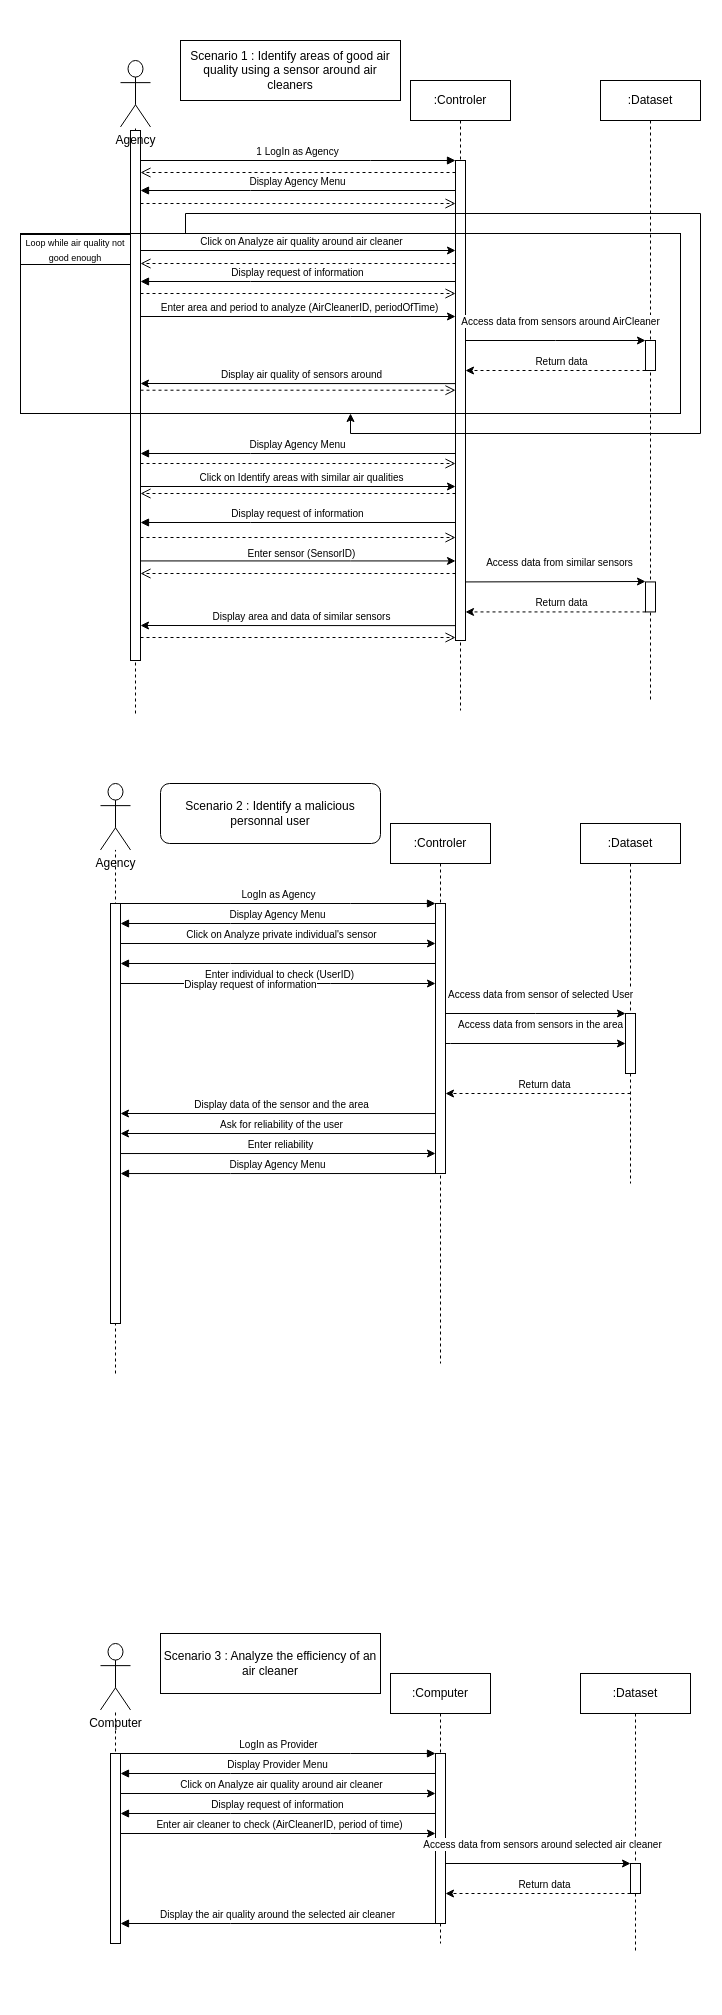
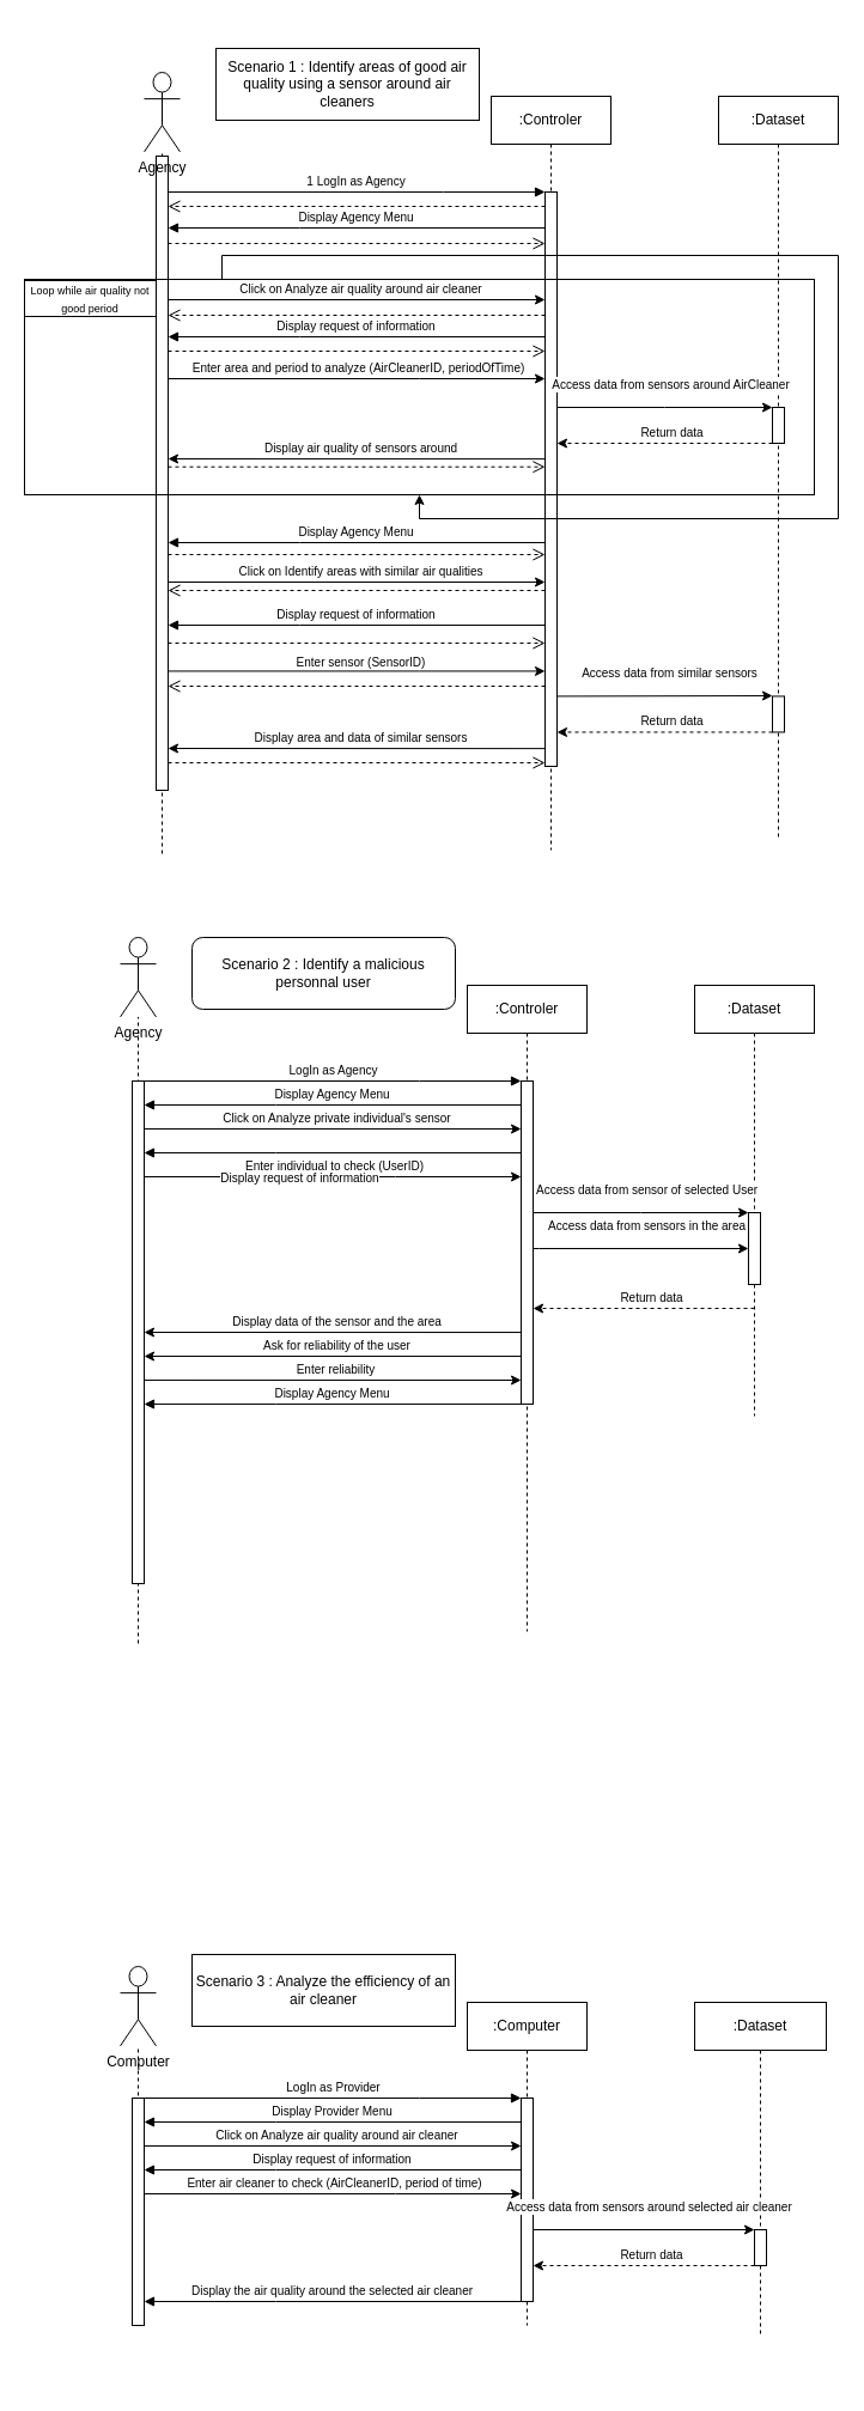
- <mxCell id="32" value="&lt;font style=&quot;font-size: 9px;&quot;&gt;Loop while air quality not good enough&lt;/font&gt;" style="rounded=0;whiteSpace=wrap;html=1;" parent="3" vertex="1"><mxGeometry x="-100" y="214" width="110" height="30" as="geometry" /></mxCell>
+ <mxCell id="32" value="&lt;font style=&quot;font-size: 9px;&quot;&gt;Loop while air quality not good period&lt;/font&gt;" style="rounded=0;whiteSpace=wrap;html=1;" parent="3" vertex="1"><mxGeometry x="-100" y="214" width="110" height="30" as="geometry" /></mxCell>
